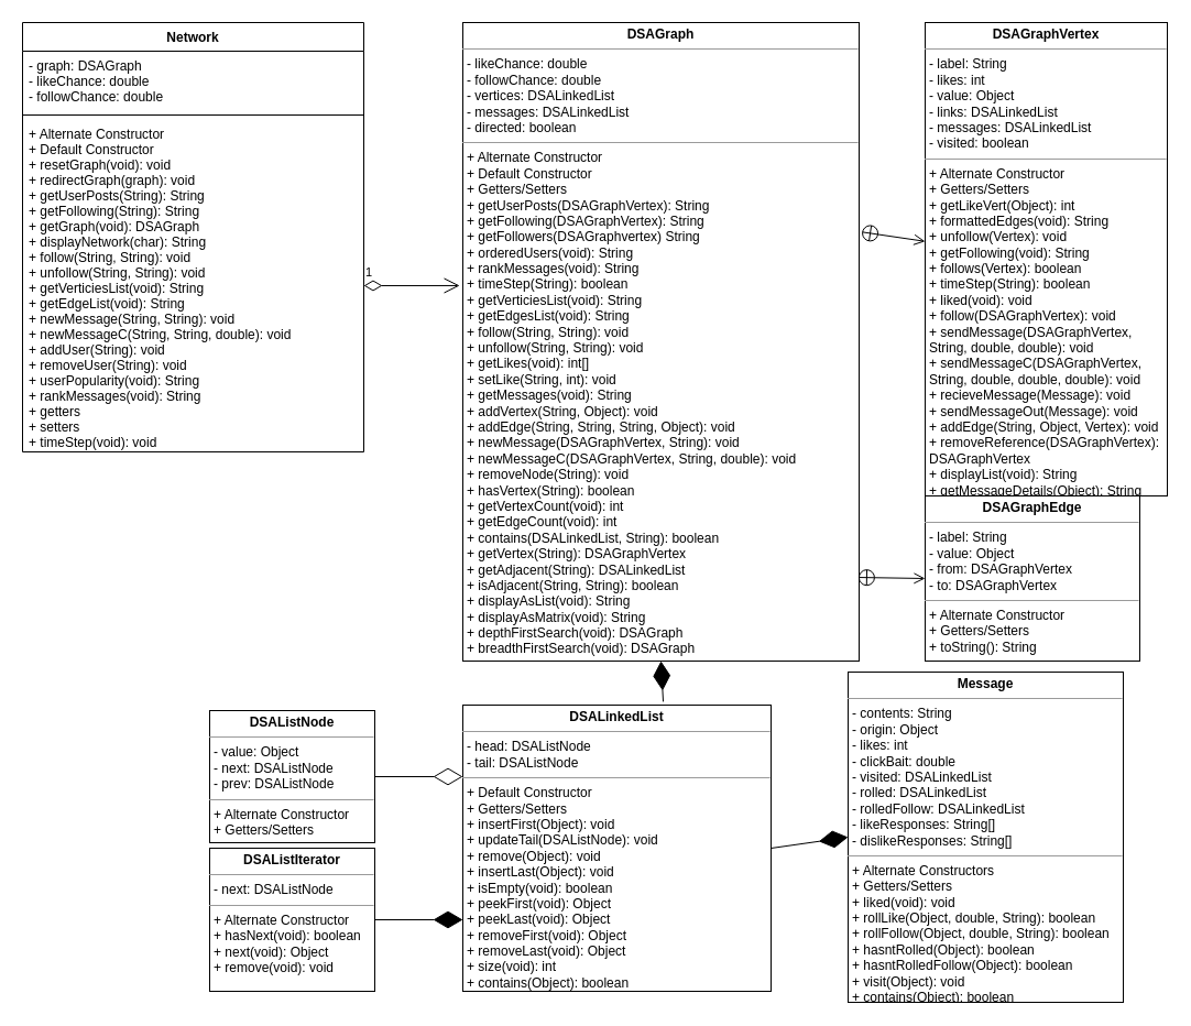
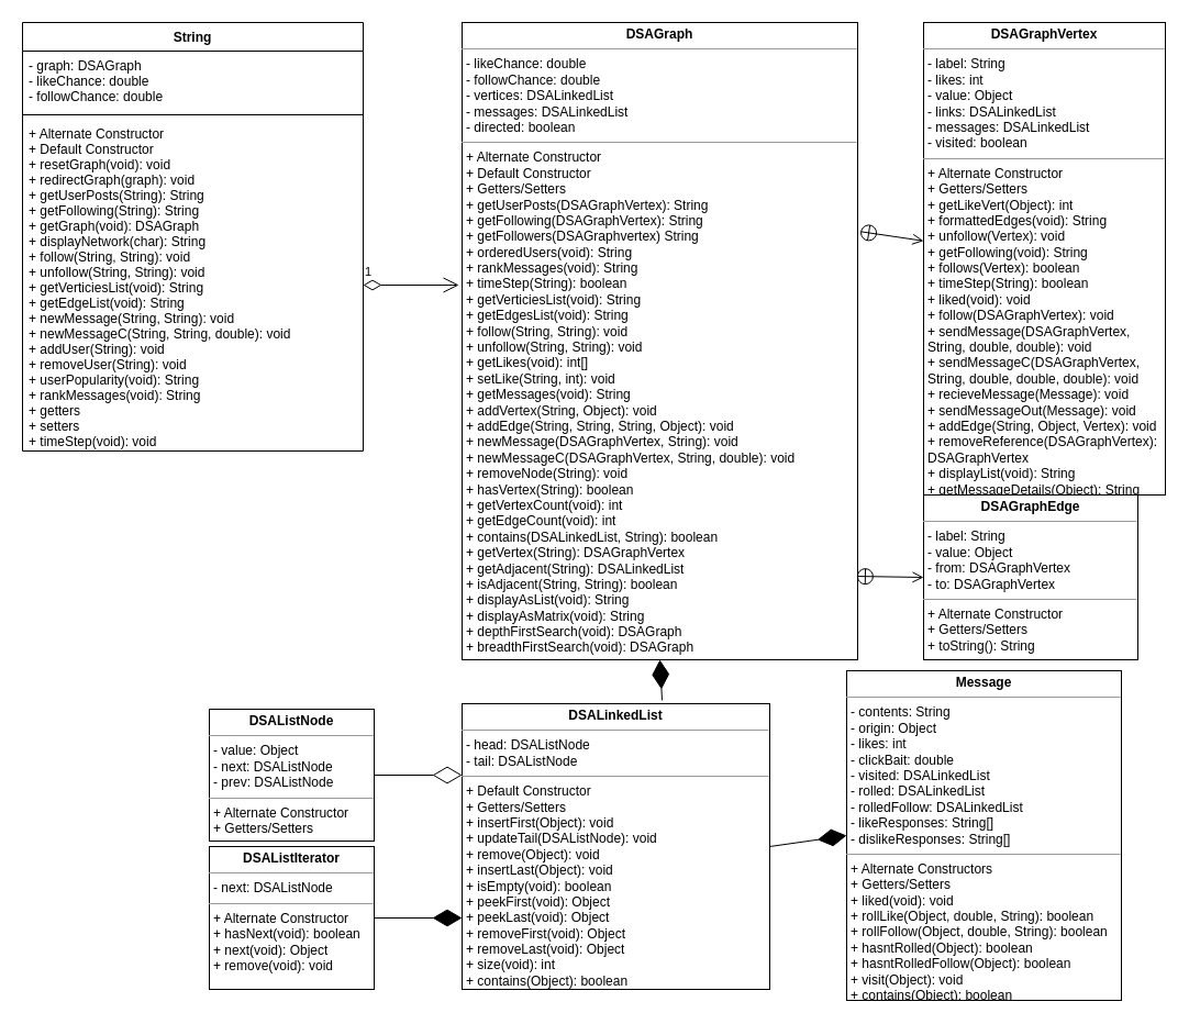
- <mxCell id="2" value="Network&#10;" style="swimlane;fontStyle=1;align=center;verticalAlign=top;childLayout=stackLayout;horizontal=1;startSize=26;horizontalStack=0;resizeParent=1;resizeParentMax=0;resizeLast=0;collapsible=1;marginBottom=0;" vertex="1" parent="1"><mxGeometry x="20" y="20" width="310" height="390" as="geometry" /></mxCell>
+ <mxCell id="2" value="String&#10;" style="swimlane;fontStyle=1;align=center;verticalAlign=top;childLayout=stackLayout;horizontal=1;startSize=26;horizontalStack=0;resizeParent=1;resizeParentMax=0;resizeLast=0;collapsible=1;marginBottom=0;" vertex="1" parent="1"><mxGeometry x="20" y="20" width="310" height="390" as="geometry" /></mxCell>
